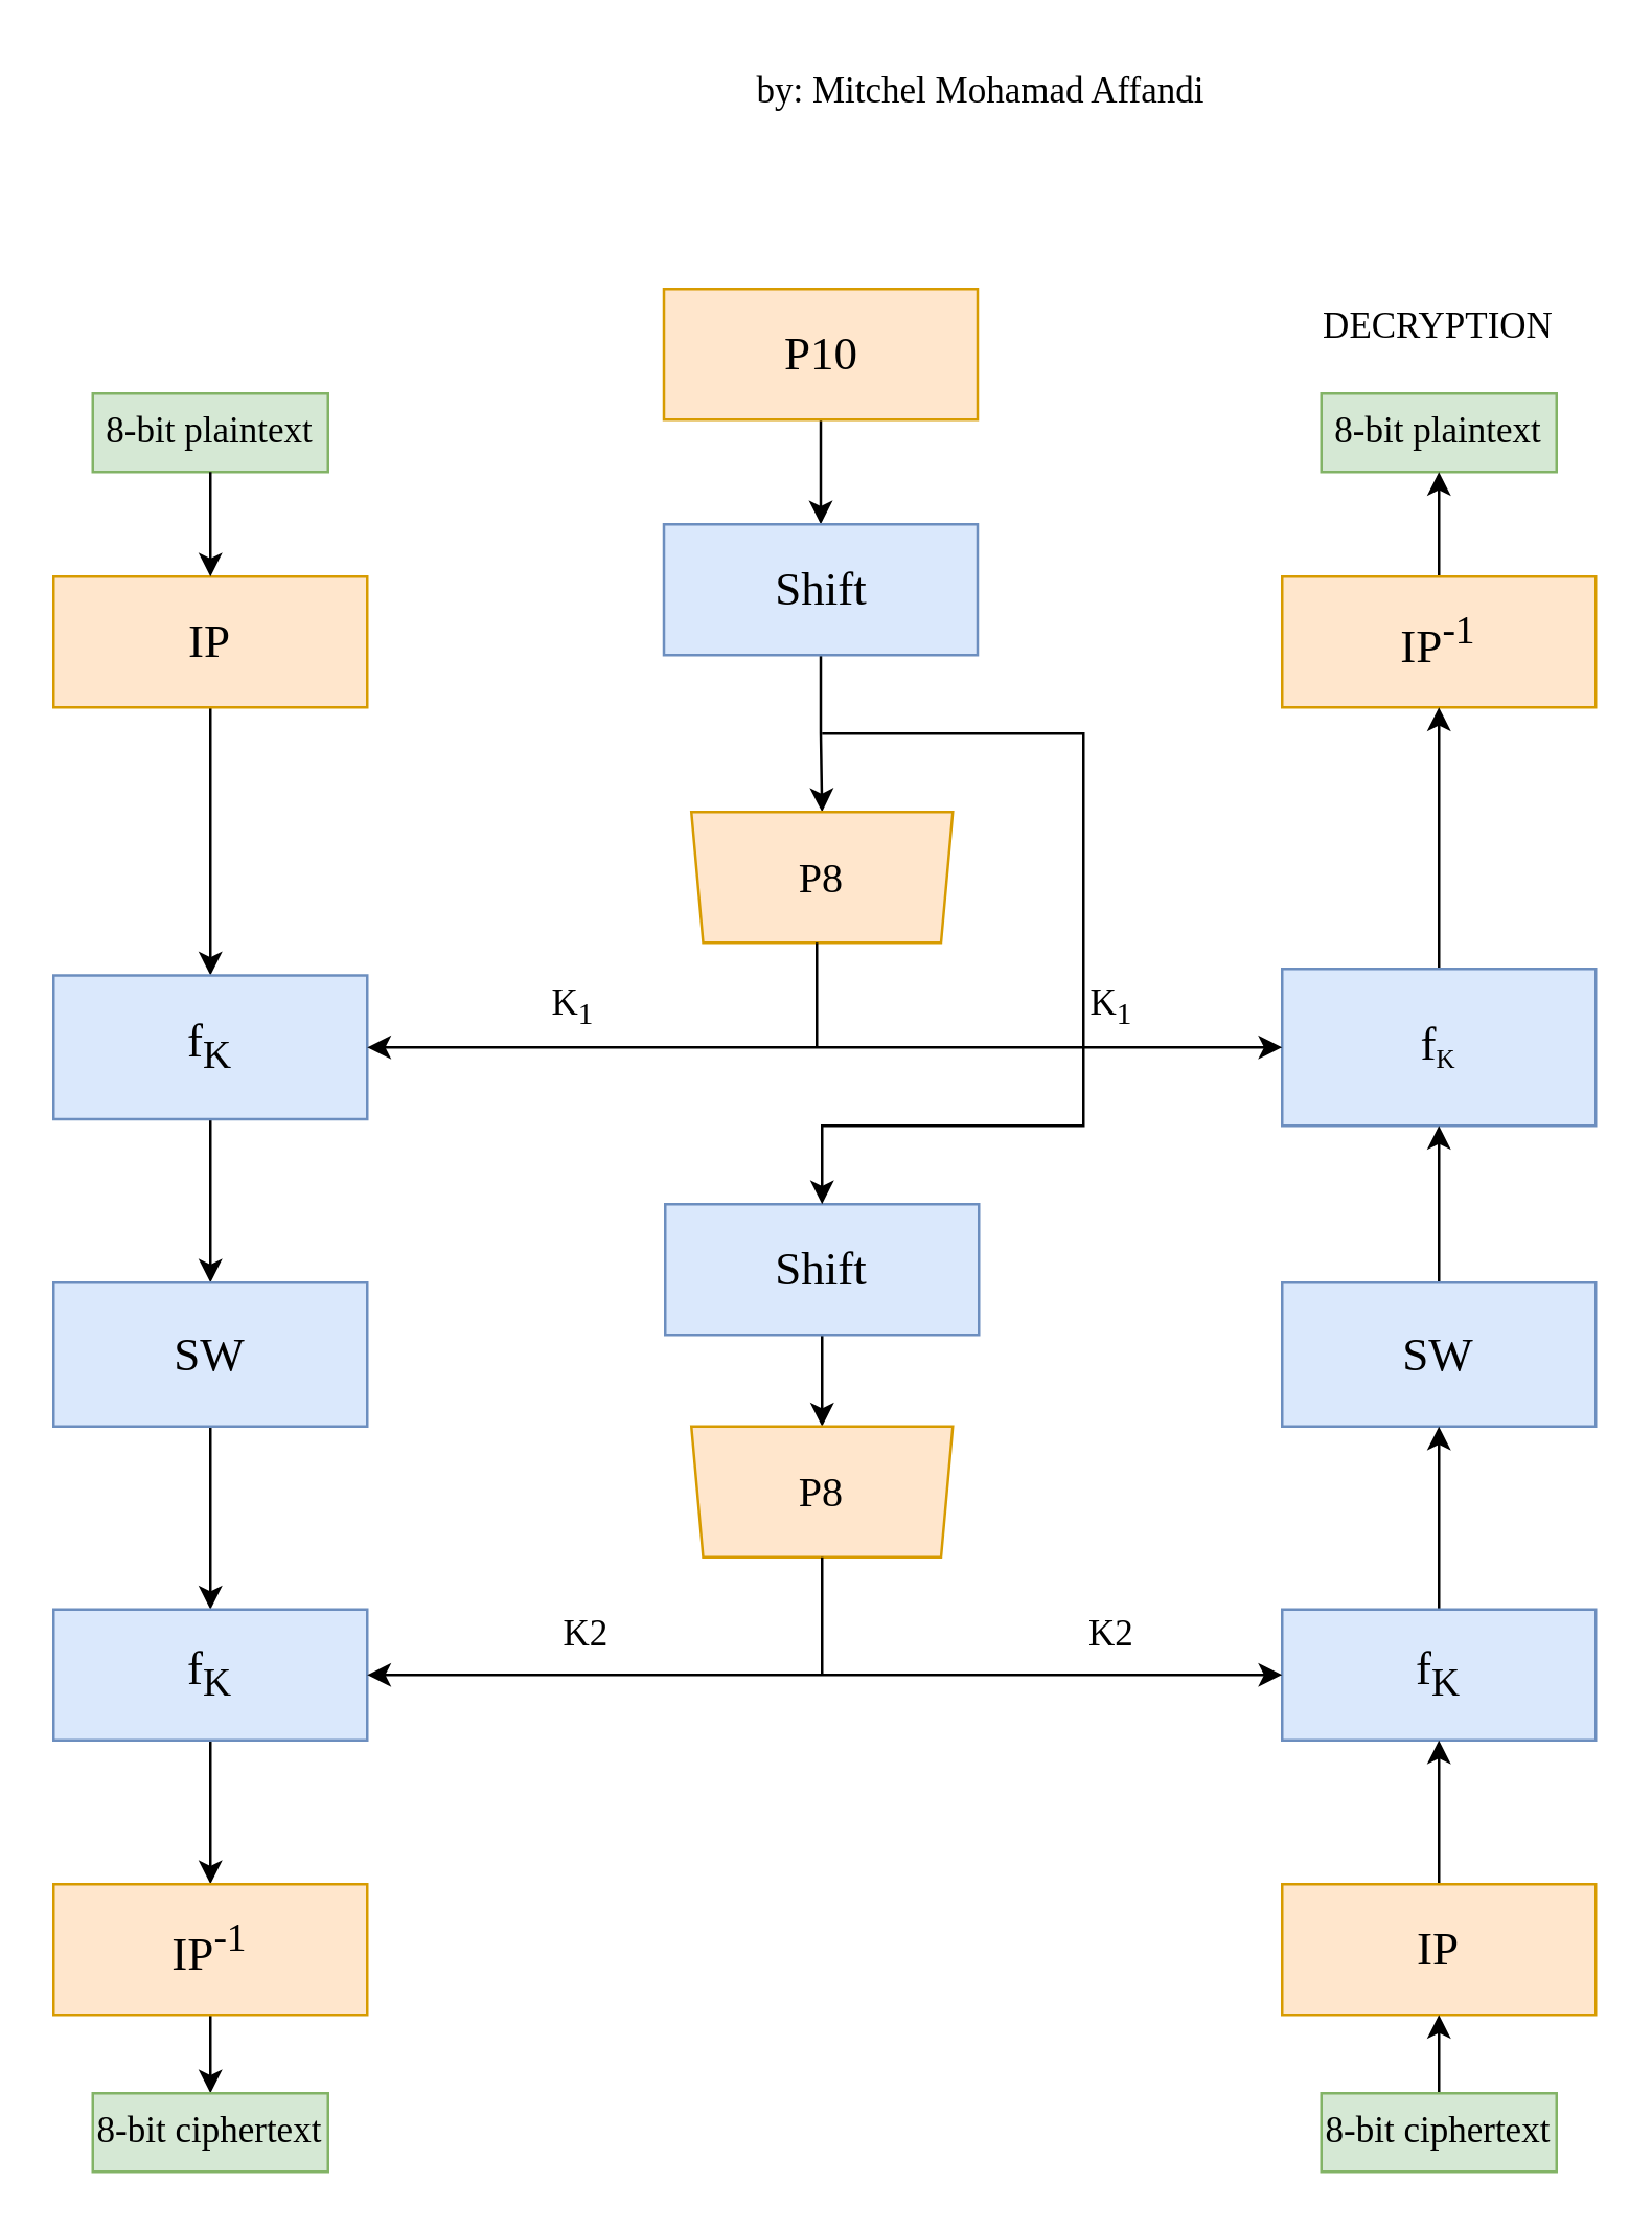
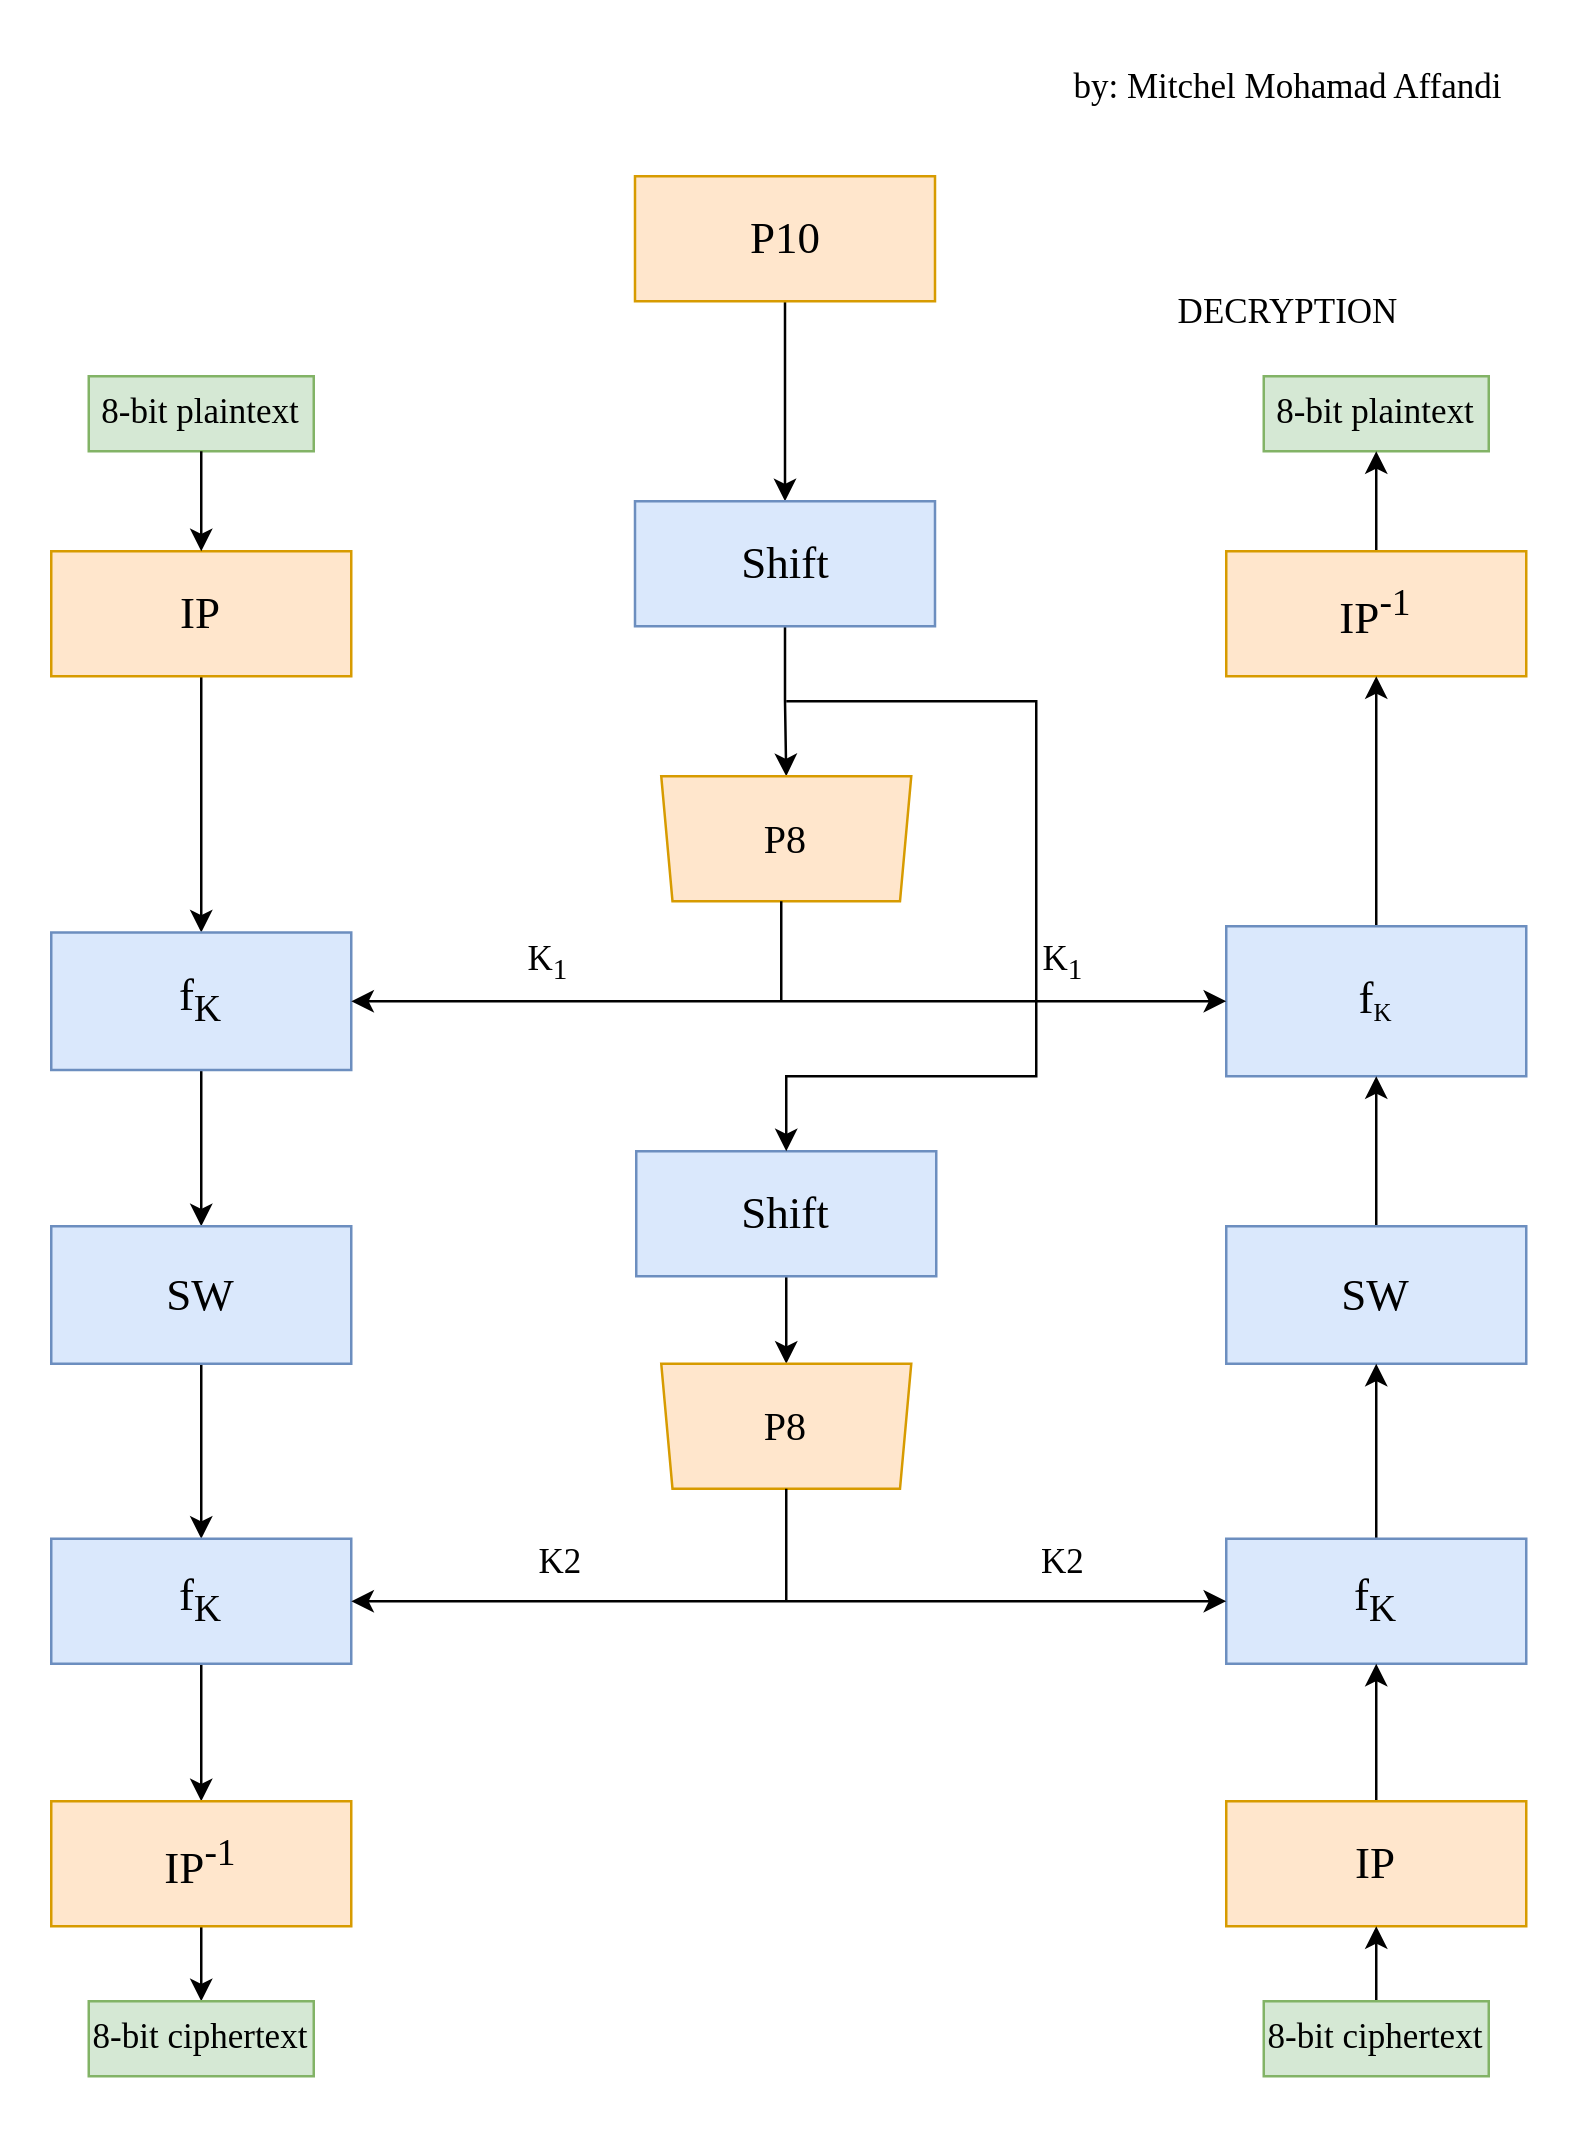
- <mxCell id="42" value="&lt;font style=&quot;font-size: 14px;&quot; face=&quot;Times New Roman&quot;&gt;by: Mitchel Mohamad Affandi&lt;/font&gt;" style="text;html=1;whiteSpace=wrap;strokeColor=none;fillColor=none;align=center;verticalAlign=middle;rounded=0;" vertex="1" parent="1"><mxGeometry x="280" y="20" width="190" height="30" as="geometry" /></mxCell>
+ <mxCell id="42" value="&lt;font style=&quot;font-size: 14px;&quot; face=&quot;Times New Roman&quot;&gt;by: Mitchel Mohamad Affandi&lt;/font&gt;" style="text;html=1;whiteSpace=wrap;strokeColor=none;fillColor=none;align=center;verticalAlign=middle;rounded=0;" vertex="1" parent="1"><mxGeometry x="420" y="20" width="190" height="30" as="geometry" /></mxCell>
- <mxCell id="6" value="&lt;font style=&quot;font-size: 14px;&quot; face=&quot;Times New Roman&quot;&gt;DECRYPTION&lt;/font&gt;" style="text;html=1;whiteSpace=wrap;strokeColor=none;fillColor=none;align=center;verticalAlign=middle;rounded=0;" vertex="1" parent="1"><mxGeometry x="505" y="110" width="90" height="30" as="geometry" /></mxCell>
+ <mxCell id="6" value="&lt;font style=&quot;font-size: 14px;&quot; face=&quot;Times New Roman&quot;&gt;DECRYPTION&lt;/font&gt;" style="text;html=1;whiteSpace=wrap;strokeColor=none;fillColor=none;align=center;verticalAlign=middle;rounded=0;" vertex="1" parent="1"><mxGeometry x="470" y="110" width="90" height="30" as="geometry" /></mxCell>
- <mxCell id="3" value="&lt;font style=&quot;font-size: 18px;&quot; face=&quot;Times New Roman&quot;&gt;P10&lt;/font&gt;" style="rounded=0;whiteSpace=wrap;html=1;fillColor=#ffe6cc;strokeColor=#d79b00;" vertex="1" parent="1"><mxGeometry x="253.5" y="110" width="120" height="50" as="geometry" /></mxCell>
+ <mxCell id="3" value="&lt;font style=&quot;font-size: 18px;&quot; face=&quot;Times New Roman&quot;&gt;P10&lt;/font&gt;" style="rounded=0;whiteSpace=wrap;html=1;fillColor=#ffe6cc;strokeColor=#d79b00;" vertex="1" parent="1"><mxGeometry x="253.5" y="70" width="120" height="50" as="geometry" /></mxCell>
